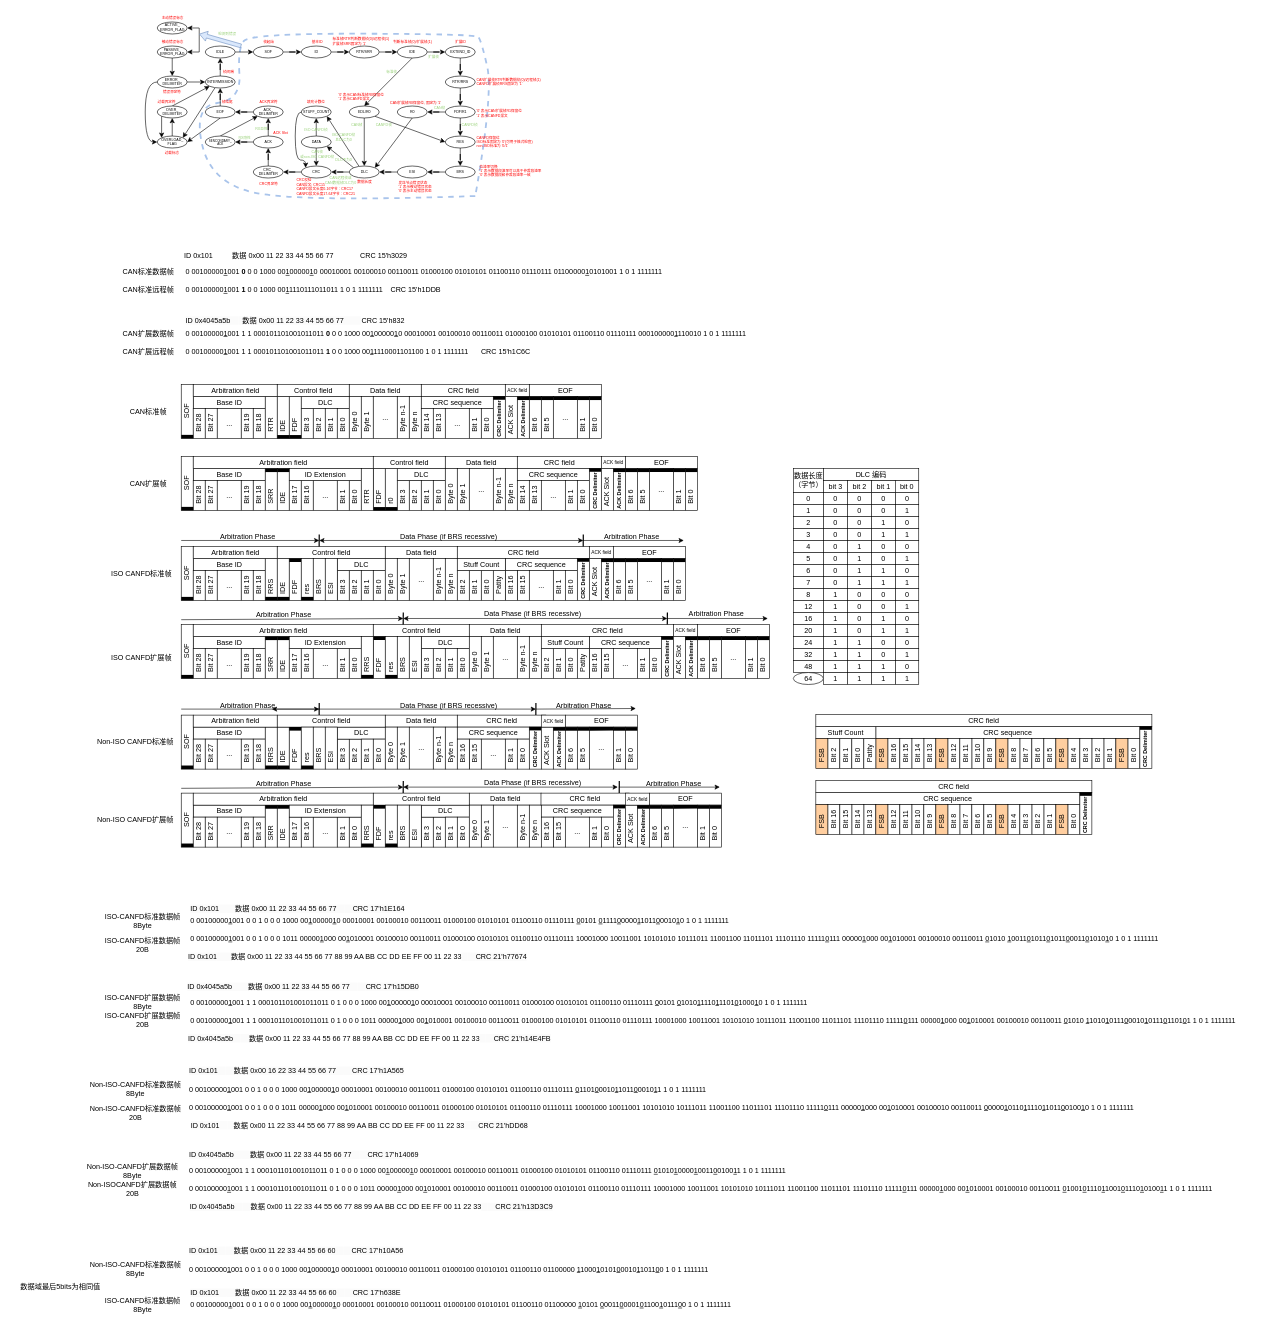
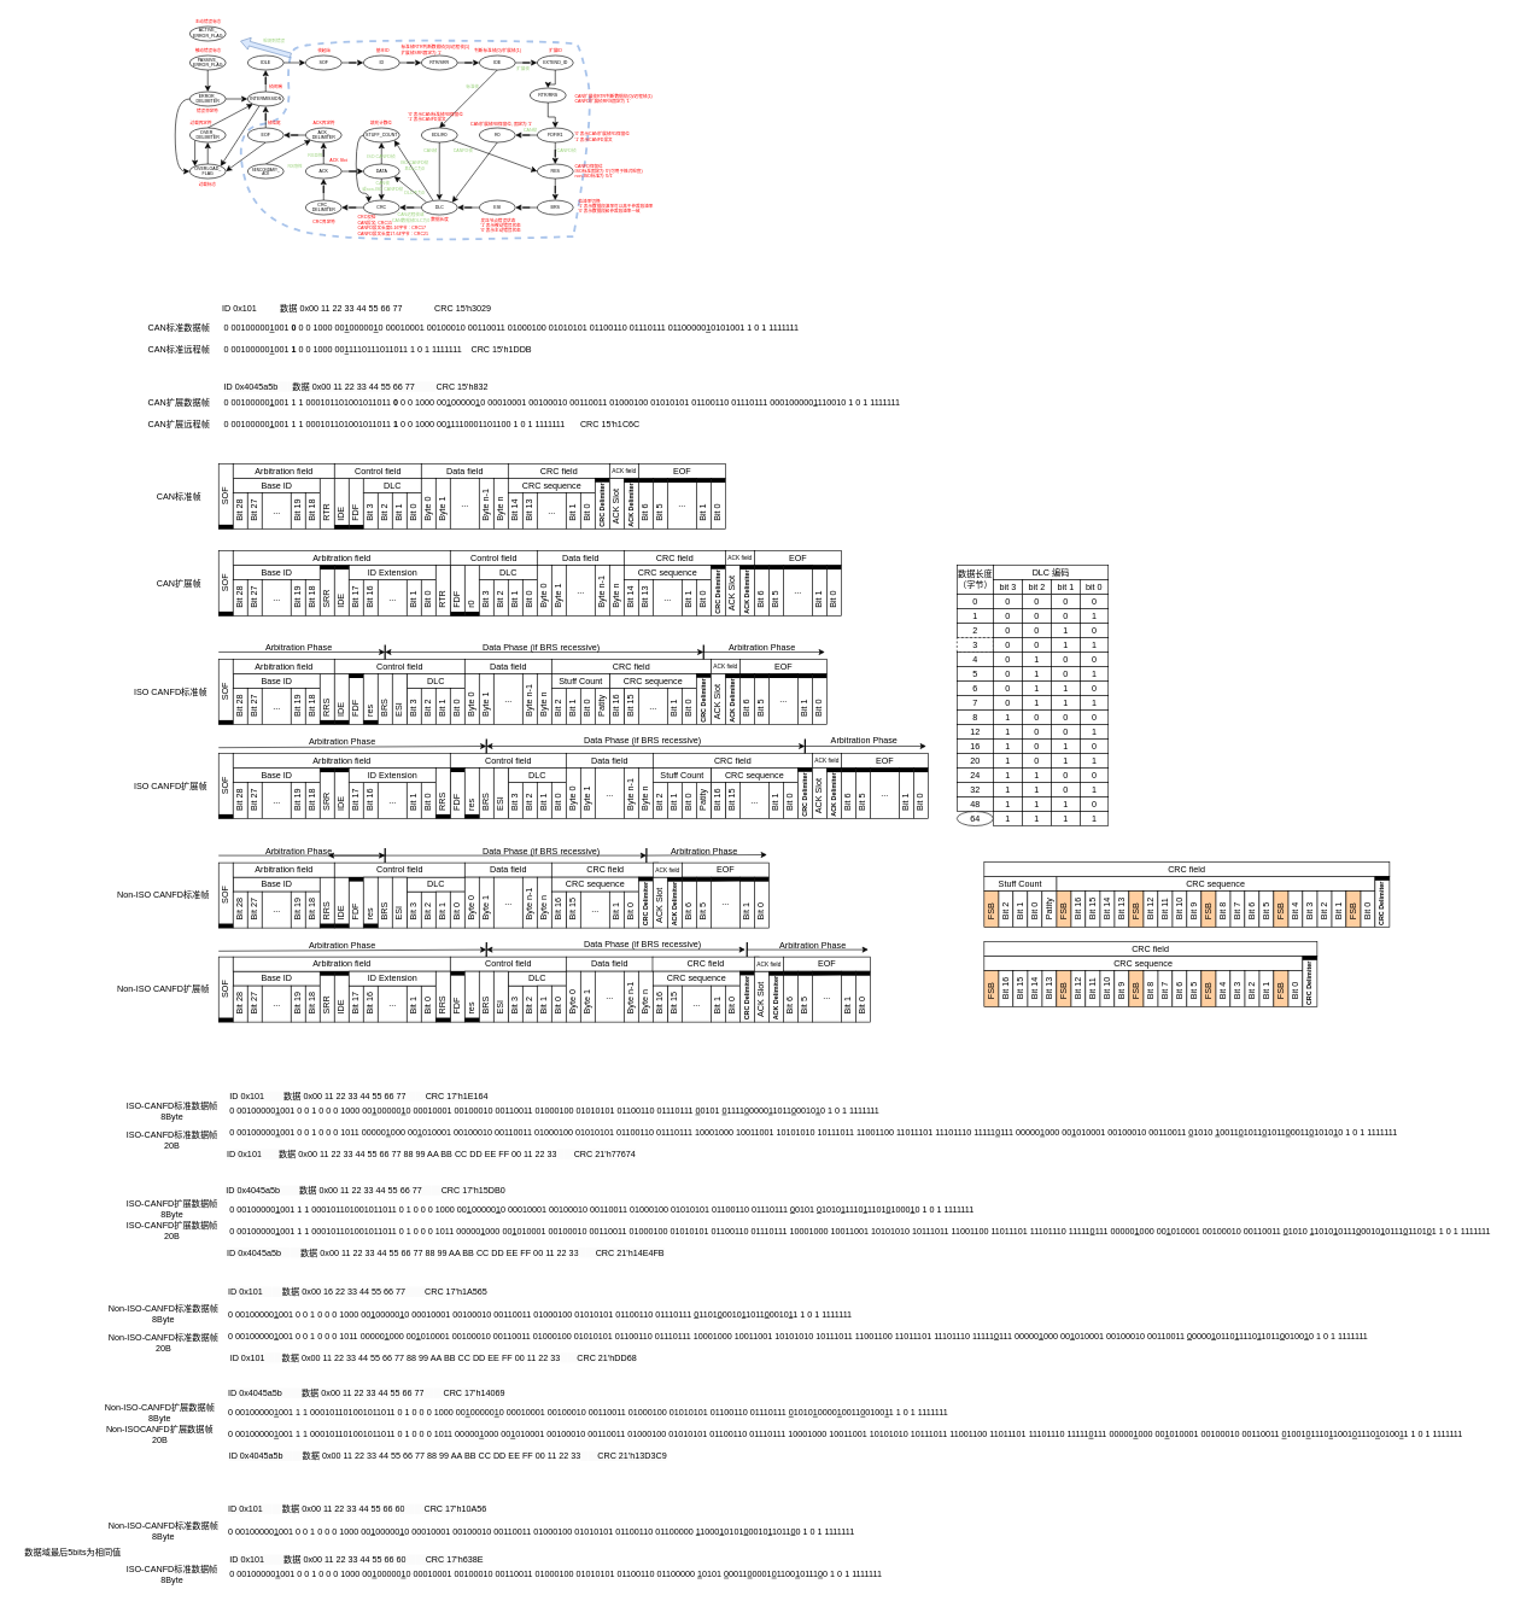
- <mxCell id="410" style="edgeStyle=orthogonalEdgeStyle;rounded=0;orthogonalLoop=1;jettySize=auto;html=1;exitX=1;exitY=0.5;exitDx=0;exitDy=0;entryX=1;entryY=0.5;entryDx=0;entryDy=0;startArrow=classic;startFill=1;" parent="1" source="411" target="413" edge="1"><mxGeometry relative="1" as="geometry" /></mxCell>
- <mxCell id="364" value="RTR/RRS" style="ellipse;whiteSpace=wrap;html=1;fontSize=6;" parent="1" vertex="1"><mxGeometry x="741.5" y="126" width="50" height="20" as="geometry" /></mxCell>
+ <mxCell id="364" value="RTR/RRS" style="ellipse;whiteSpace=wrap;html=1;fontSize=6;" parent="1" vertex="1"><mxGeometry x="731.5" y="121" width="50" height="20" as="geometry" /></mxCell>
- <mxCell id="385" value="" style="edgeStyle=orthogonalEdgeStyle;rounded=0;orthogonalLoop=1;jettySize=auto;html=1;" parent="1" source="386" target="393" edge="1"><mxGeometry relative="1" as="geometry" /></mxCell>
+ <mxCell id="385" value="" style="edgeStyle=orthogonalEdgeStyle;rounded=0;orthogonalLoop=1;jettySize=auto;html=1;" parent="1" source="386" target="404" edge="1"><mxGeometry relative="1" as="geometry" /></mxCell>
- <mxCell id="213" value="3" style="rounded=0;whiteSpace=wrap;html=1;" parent="203" vertex="1"><mxGeometry y="100" width="50" height="20" as="geometry" /></mxCell>
+ <mxCell id="213" value="3" style="rounded=0;whiteSpace=wrap;html=1;dashed=1;" parent="203" vertex="1"><mxGeometry y="100" width="50" height="20" as="geometry" /></mxCell>
- <mxCell id="39" value="ISO CANFD扩展帧" style="text;html=1;align=center;verticalAlign=middle;whiteSpace=wrap;rounded=0;" parent="1" vertex="1"><mxGeometry x="179" y="1080" width="112.5" height="30" as="geometry" /></mxCell>
+ <mxCell id="39" value="ISO CANFD扩展帧" style="text;html=1;align=center;verticalAlign=middle;whiteSpace=wrap;rounded=0;" parent="1" vertex="1"><mxGeometry x="179" y="1070" width="112.5" height="30" as="geometry" /></mxCell>
